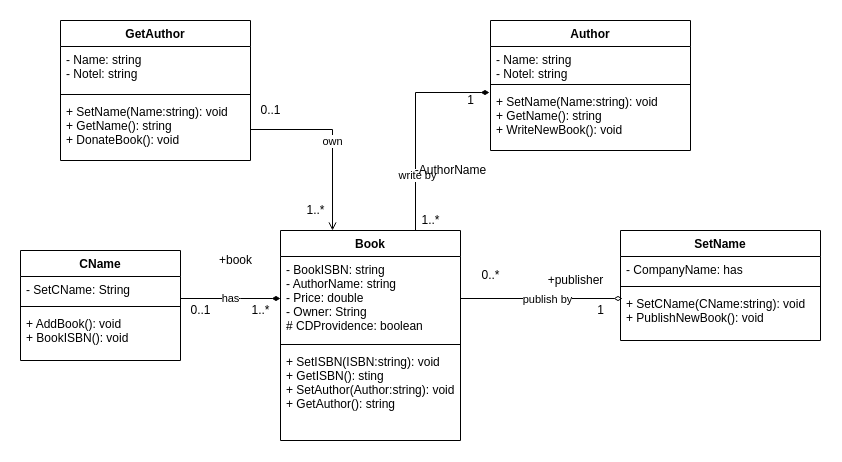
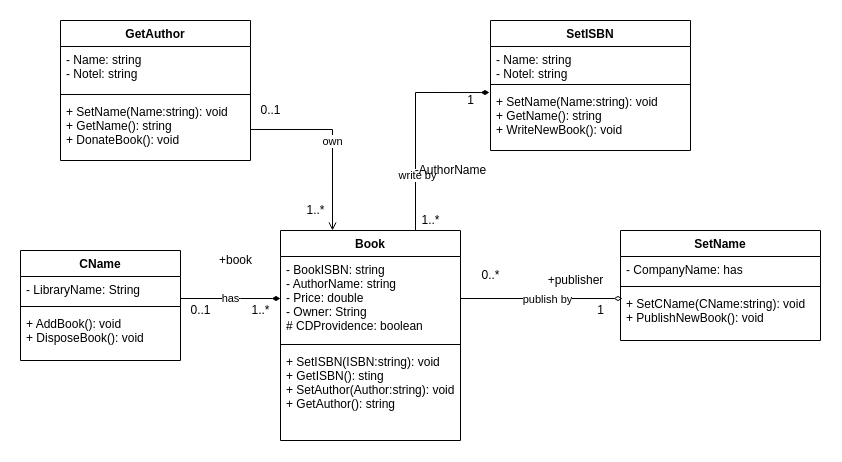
- <mxCell id="6" value="Author" style="swimlane;fontStyle=1;align=center;verticalAlign=top;childLayout=stackLayout;horizontal=1;startSize=26;horizontalStack=0;resizeParent=1;resizeParentMax=0;resizeLast=0;collapsible=1;marginBottom=0;" vertex="1" parent="1"><mxGeometry x="490" y="20" width="200" height="130" as="geometry" /></mxCell>
+ <mxCell id="6" value="SetISBN" style="swimlane;fontStyle=1;align=center;verticalAlign=top;childLayout=stackLayout;horizontal=1;startSize=26;horizontalStack=0;resizeParent=1;resizeParentMax=0;resizeLast=0;collapsible=1;marginBottom=0;" vertex="1" parent="1"><mxGeometry x="490" y="20" width="200" height="130" as="geometry" /></mxCell>
- <mxCell id="30" value="- SetCName: String" style="text;strokeColor=none;fillColor=none;align=left;verticalAlign=top;spacingLeft=4;spacingRight=4;overflow=hidden;rotatable=0;points=[[0,0.5],[1,0.5]];portConstraint=eastwest;" vertex="1" parent="29"><mxGeometry y="26" width="160" height="26" as="geometry" /></mxCell>
+ <mxCell id="30" value="- LibraryName: String" style="text;strokeColor=none;fillColor=none;align=left;verticalAlign=top;spacingLeft=4;spacingRight=4;overflow=hidden;rotatable=0;points=[[0,0.5],[1,0.5]];portConstraint=eastwest;" vertex="1" parent="29"><mxGeometry y="26" width="160" height="26" as="geometry" /></mxCell>
- <mxCell id="32" value="+ AddBook(): void&#10;+ BookISBN(): void" style="text;strokeColor=none;fillColor=none;align=left;verticalAlign=top;spacingLeft=4;spacingRight=4;overflow=hidden;rotatable=0;points=[[0,0.5],[1,0.5]];portConstraint=eastwest;" vertex="1" parent="29"><mxGeometry y="60" width="160" height="50" as="geometry" /></mxCell>
+ <mxCell id="32" value="+ AddBook(): void&#10;+ DisposeBook(): void" style="text;strokeColor=none;fillColor=none;align=left;verticalAlign=top;spacingLeft=4;spacingRight=4;overflow=hidden;rotatable=0;points=[[0,0.5],[1,0.5]];portConstraint=eastwest;" vertex="1" parent="29"><mxGeometry y="60" width="160" height="50" as="geometry" /></mxCell>
